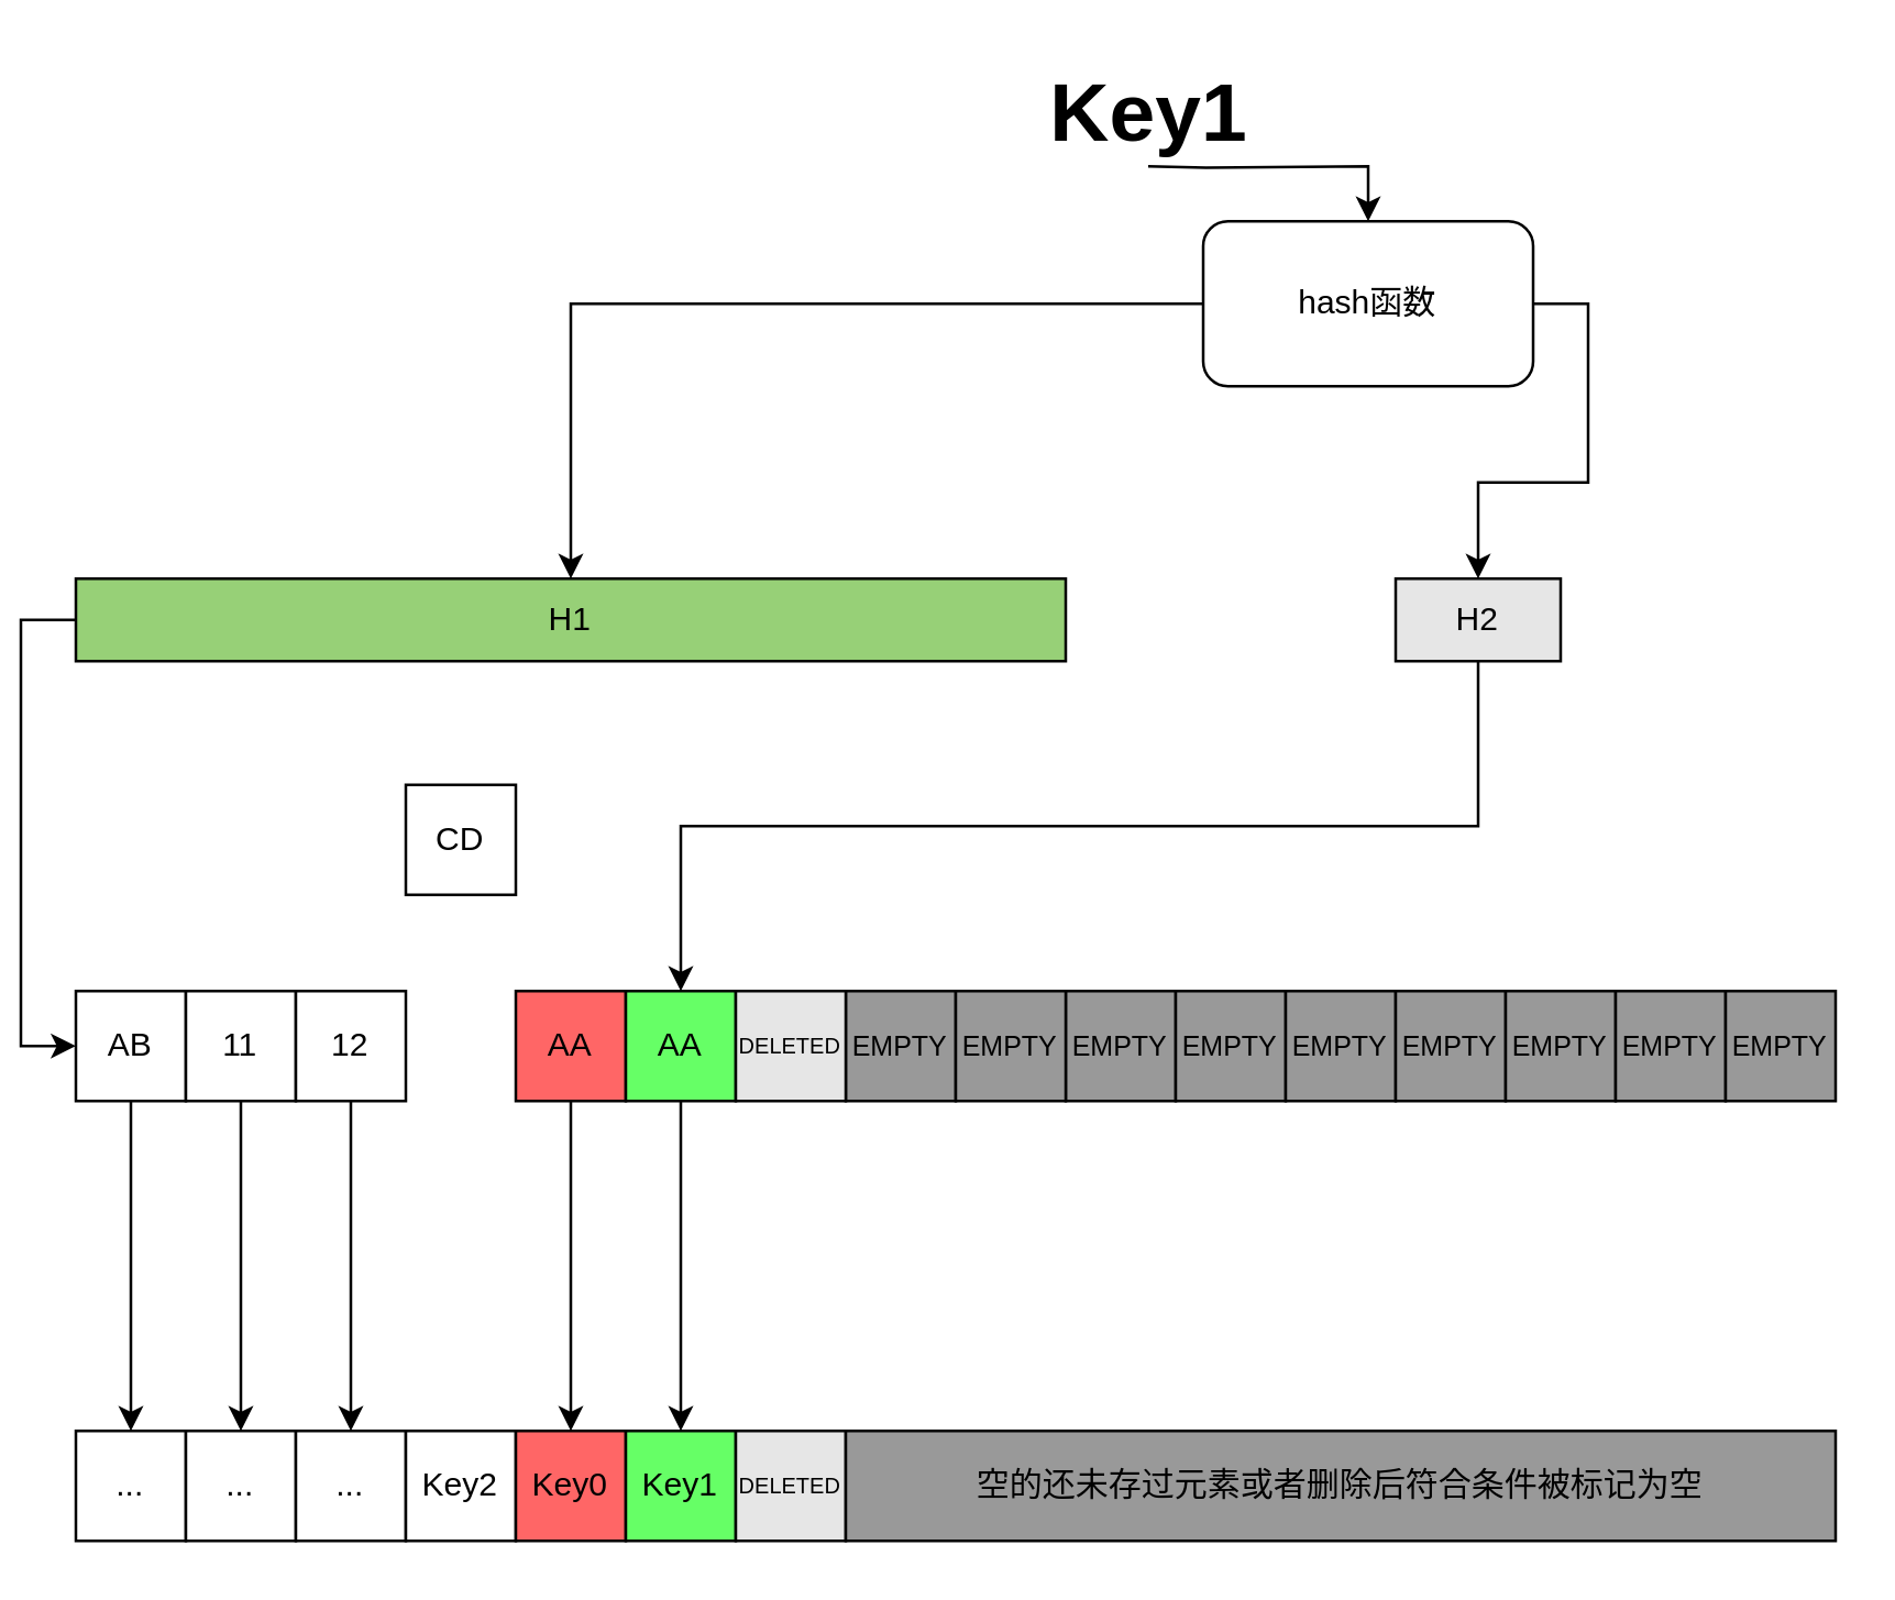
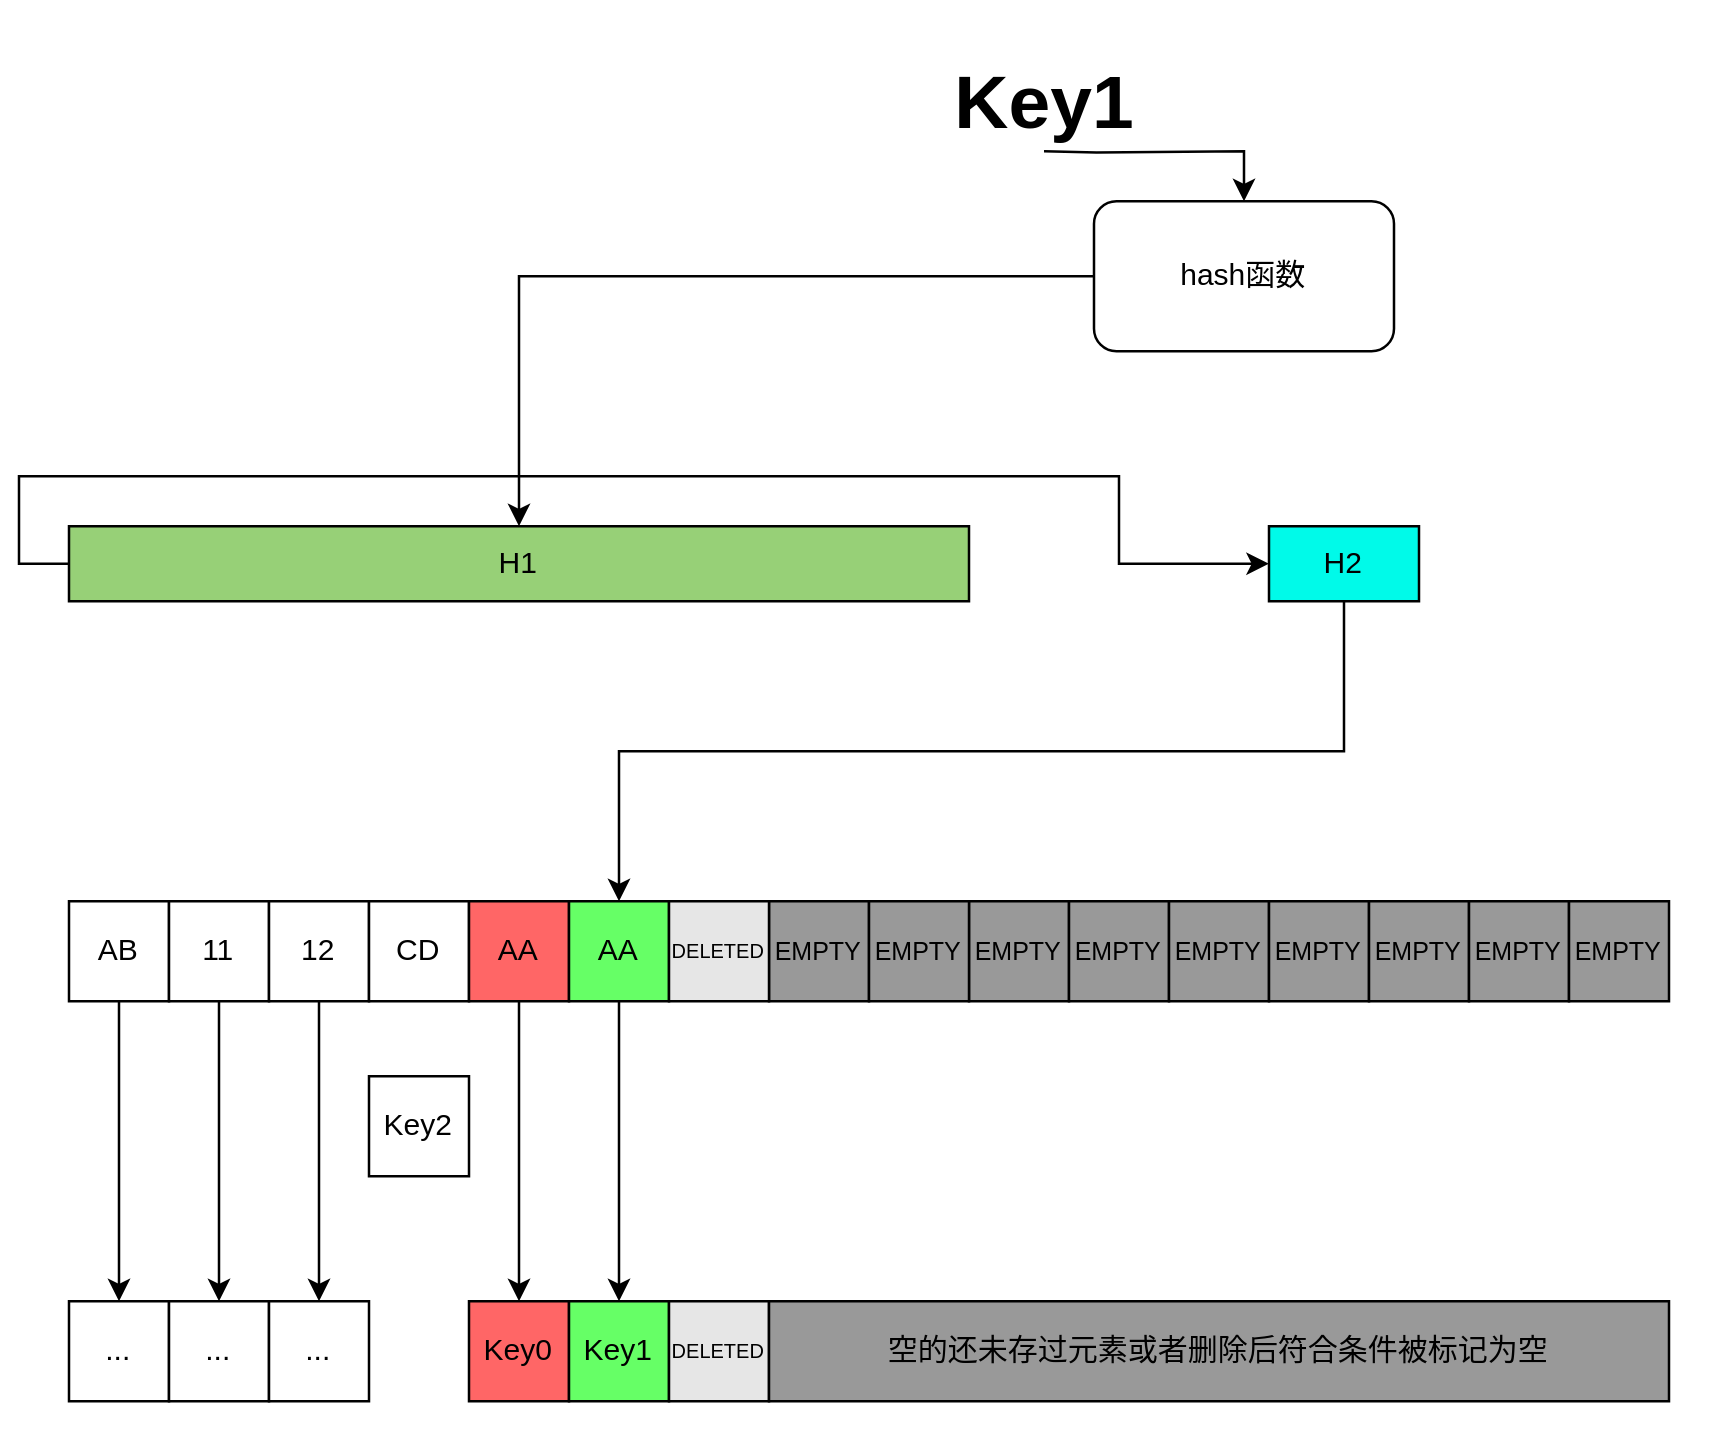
- <mxCell id="22" style="edgeStyle=orthogonalEdgeStyle;rounded=0;orthogonalLoop=1;jettySize=auto;html=1;exitX=1;exitY=0.5;exitDx=0;exitDy=0;entryX=0.5;entryY=0;entryDx=0;entryDy=0;" edge="1" parent="1" source="23" target="20"><mxGeometry relative="1" as="geometry" /></mxCell>
- <mxCell id="20" value="H2" style="rounded=0;whiteSpace=wrap;html=1;fillColor=#e6e6e6;" vertex="1" parent="1"><mxGeometry x="500" y="210" width="60" height="30" as="geometry" /></mxCell>
+ <mxCell id="20" value="H2" style="rounded=0;whiteSpace=wrap;html=1;fillColor=#00FAE9;" vertex="1" parent="1"><mxGeometry x="500" y="210" width="60" height="30" as="geometry" /></mxCell>
- <mxCell id="8" value="CD" style="rounded=0;whiteSpace=wrap;html=1;" vertex="1" parent="1"><mxGeometry x="140" y="285" width="40" height="40" as="geometry" /></mxCell>
+ <mxCell id="8" value="CD" style="rounded=0;whiteSpace=wrap;html=1;" vertex="1" parent="1"><mxGeometry x="140" y="360" width="40" height="40" as="geometry" /></mxCell>
- <mxCell id="17" style="edgeStyle=orthogonalEdgeStyle;rounded=0;orthogonalLoop=1;jettySize=auto;html=1;exitX=0;exitY=0.5;exitDx=0;exitDy=0;entryX=0;entryY=0.5;entryDx=0;entryDy=0;" edge="1" parent="1" source="18" target="3"><mxGeometry relative="1" as="geometry" /></mxCell>
+ <mxCell id="17" style="edgeStyle=orthogonalEdgeStyle;rounded=0;orthogonalLoop=1;jettySize=auto;html=1;exitX=0;exitY=0.5;exitDx=0;exitDy=0;" edge="1" parent="1" source="18" target="20"><mxGeometry relative="1" as="geometry" /></mxCell>
- <mxCell id="35" value="Key2" style="rounded=0;whiteSpace=wrap;html=1;" vertex="1" parent="1"><mxGeometry x="140" y="520" width="40" height="40" as="geometry" /></mxCell>
+ <mxCell id="35" value="Key2" style="rounded=0;whiteSpace=wrap;html=1;" vertex="1" parent="1"><mxGeometry x="140" y="430" width="40" height="40" as="geometry" /></mxCell>
